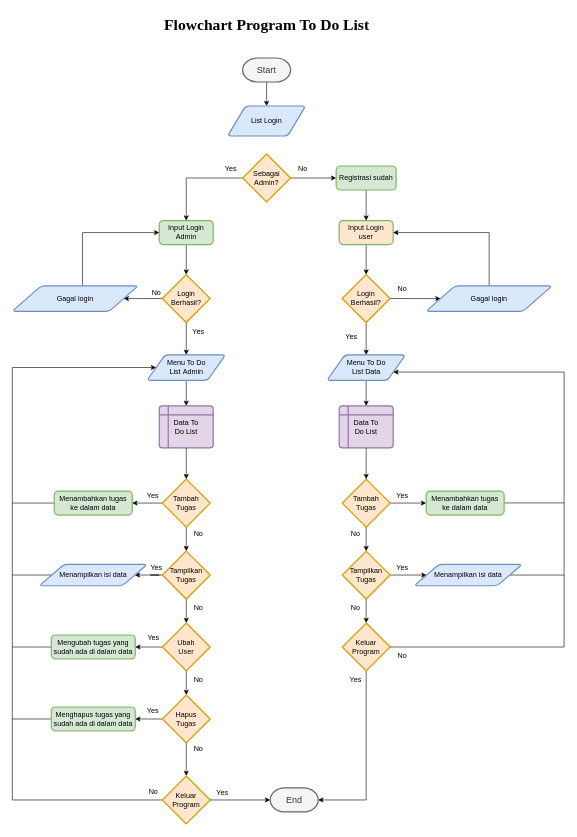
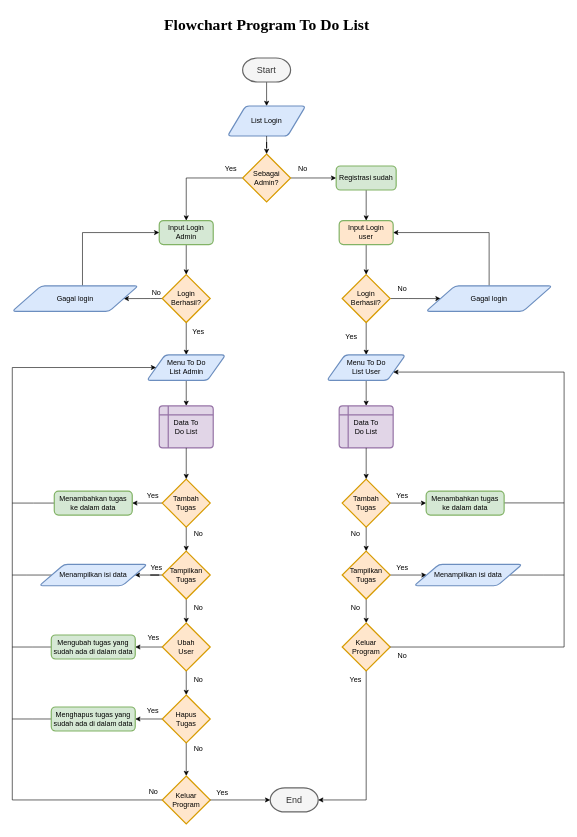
+ <mxCell id="10" style="edgeStyle=orthogonalEdgeStyle;rounded=0;orthogonalLoop=1;jettySize=auto;html=1;entryX=0.5;entryY=0;entryDx=0;entryDy=0;entryPerimeter=0;" parent="1" source="6" target="9" edge="1"><mxGeometry relative="1" as="geometry" /></mxCell>
- <mxCell id="64" value="Menu To Do&lt;div&gt;List Data&lt;/div&gt;" style="shape=parallelogram;html=1;strokeWidth=2;perimeter=parallelogramPerimeter;whiteSpace=wrap;rounded=1;arcSize=12;size=0.23;fontSize=12;fillColor=#dae8fc;strokeColor=#6c8ebf;" parent="1" vertex="1"><mxGeometry x="544.5" y="591" width="131" height="42.5" as="geometry" /></mxCell>
+ <mxCell id="64" value="Menu To Do&lt;div&gt;List User&lt;/div&gt;" style="shape=parallelogram;html=1;strokeWidth=2;perimeter=parallelogramPerimeter;whiteSpace=wrap;rounded=1;arcSize=12;size=0.23;fontSize=12;fillColor=#dae8fc;strokeColor=#6c8ebf;" parent="1" vertex="1"><mxGeometry x="544.5" y="591" width="131" height="42.5" as="geometry" /></mxCell>
